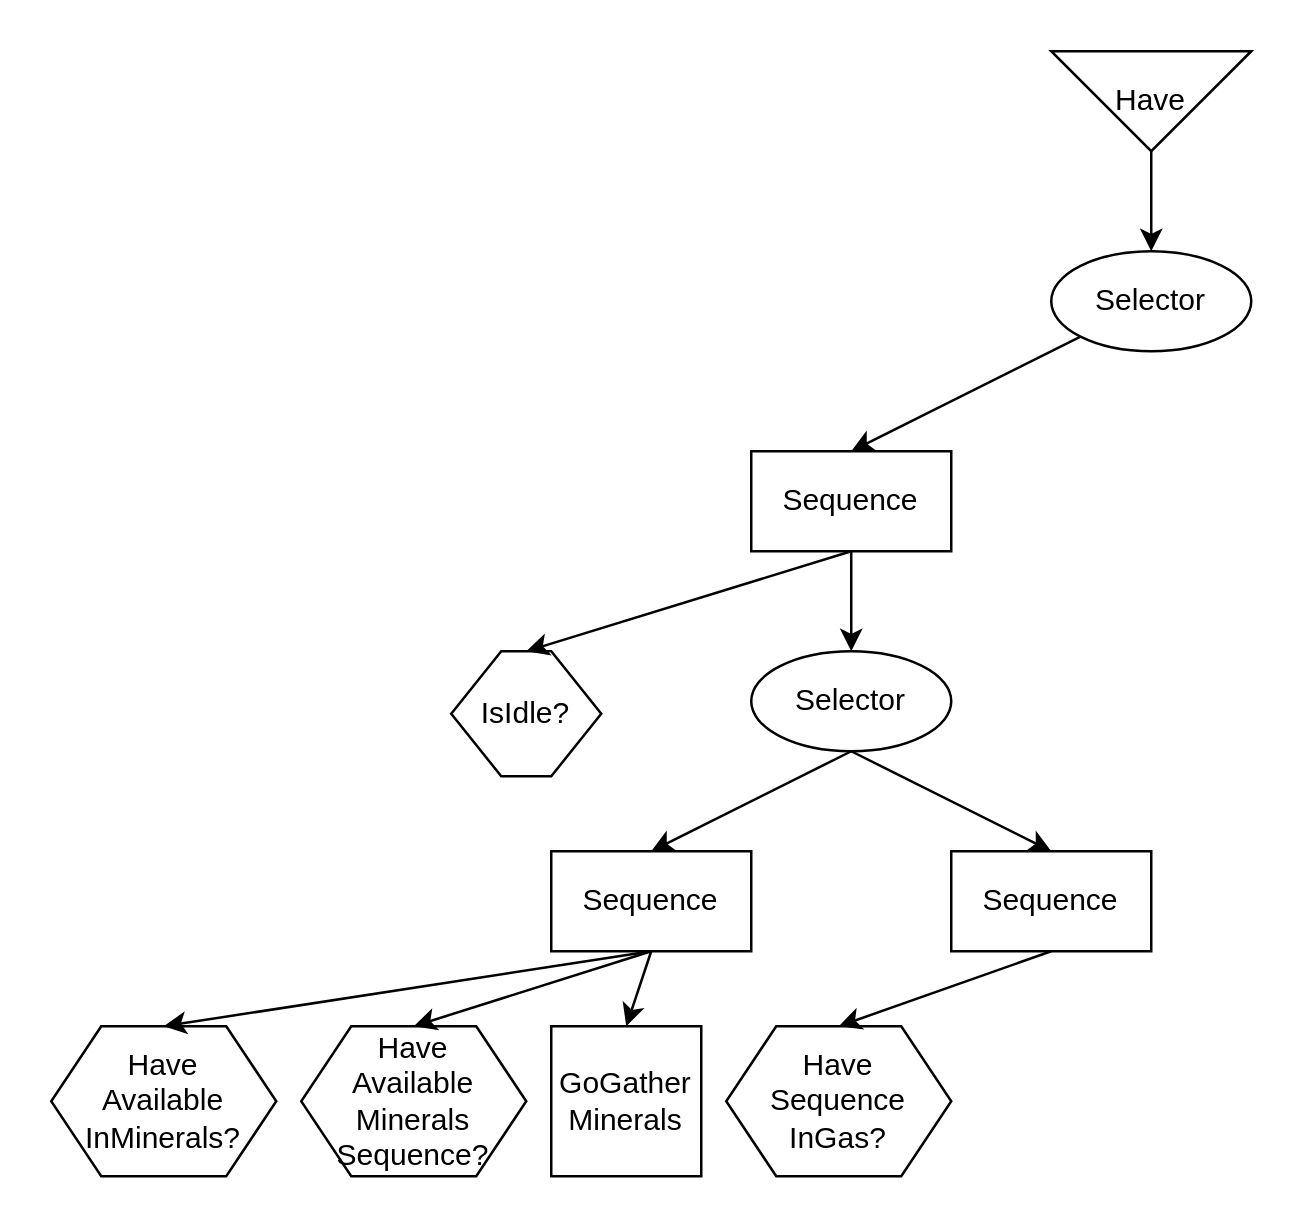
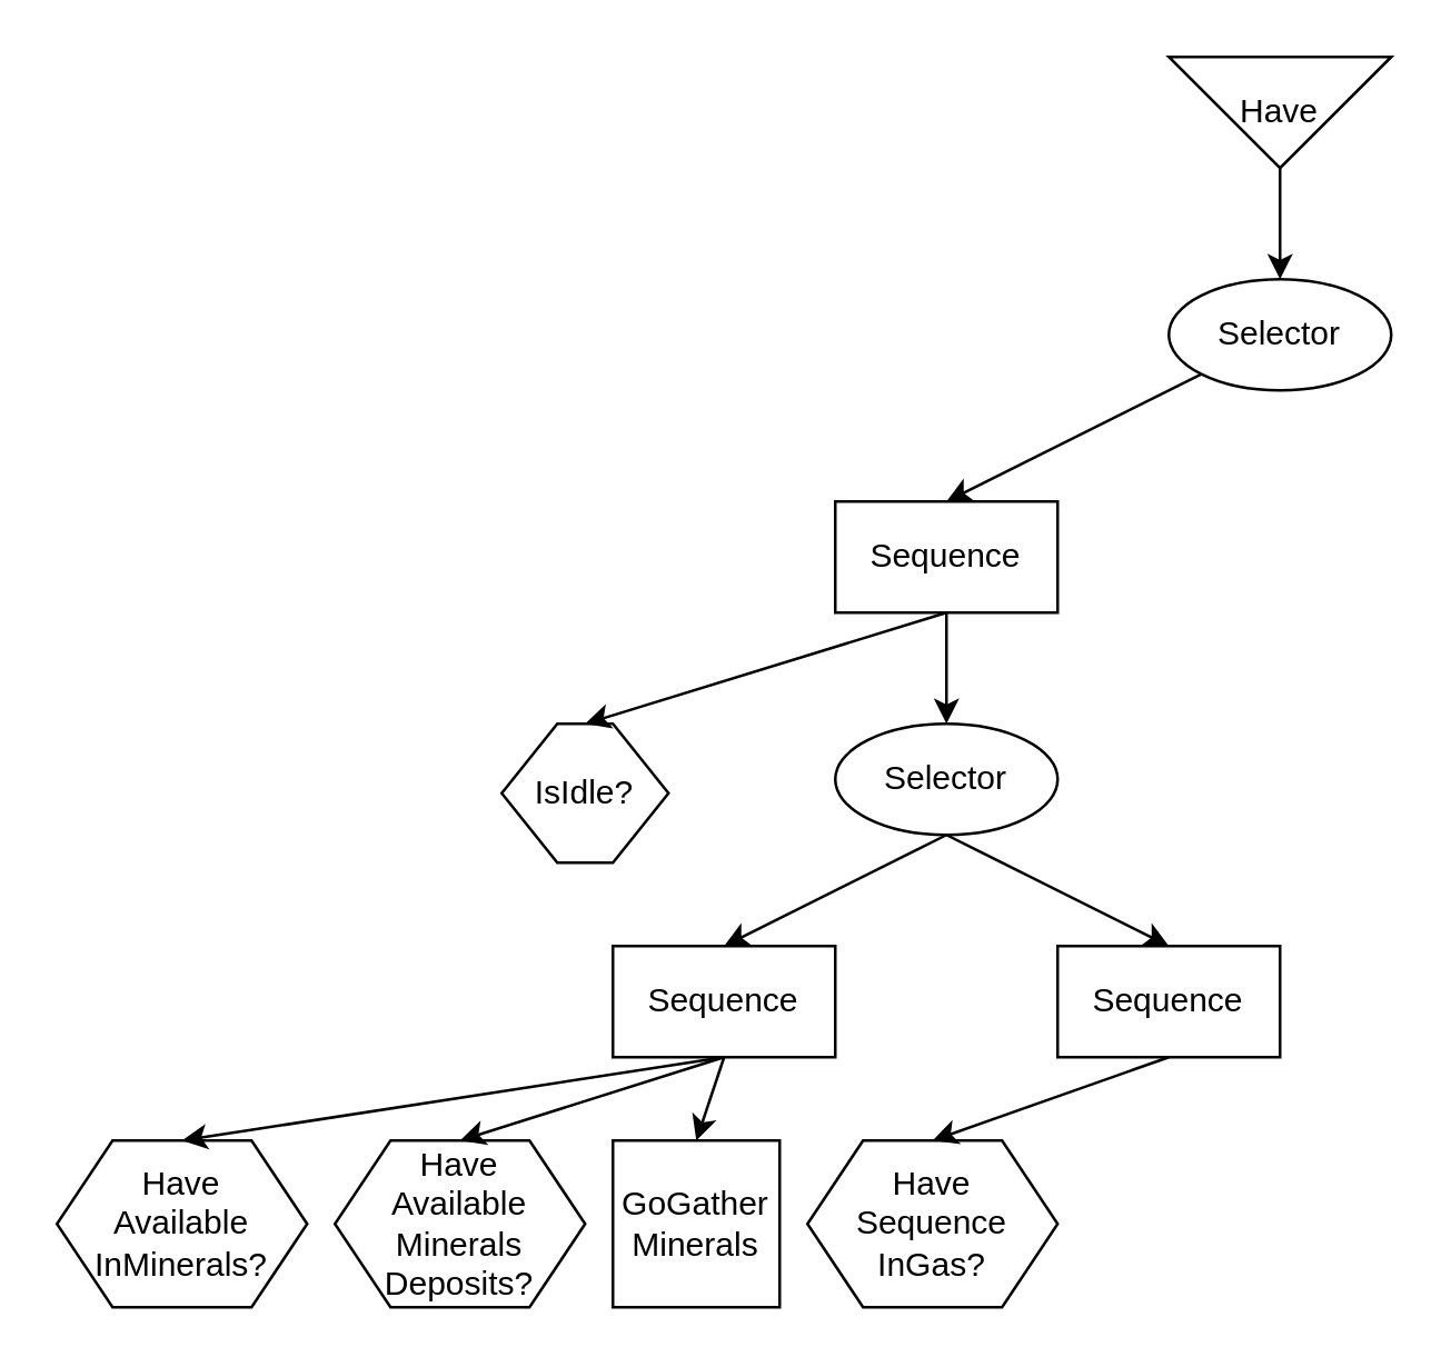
- <mxCell id="10" value="Have&lt;br&gt;Available&lt;br&gt;Minerals&lt;br&gt;Sequence?" style="shape=hexagon;perimeter=hexagonPerimeter2;whiteSpace=wrap;html=1;fixedSize=1;" vertex="1" parent="1"><mxGeometry x="120" y="410" width="90" height="60" as="geometry" /></mxCell>
+ <mxCell id="10" value="Have&lt;br&gt;Available&lt;br&gt;Minerals&lt;br&gt;Deposits?" style="shape=hexagon;perimeter=hexagonPerimeter2;whiteSpace=wrap;html=1;fixedSize=1;" vertex="1" parent="1"><mxGeometry x="120" y="410" width="90" height="60" as="geometry" /></mxCell>
